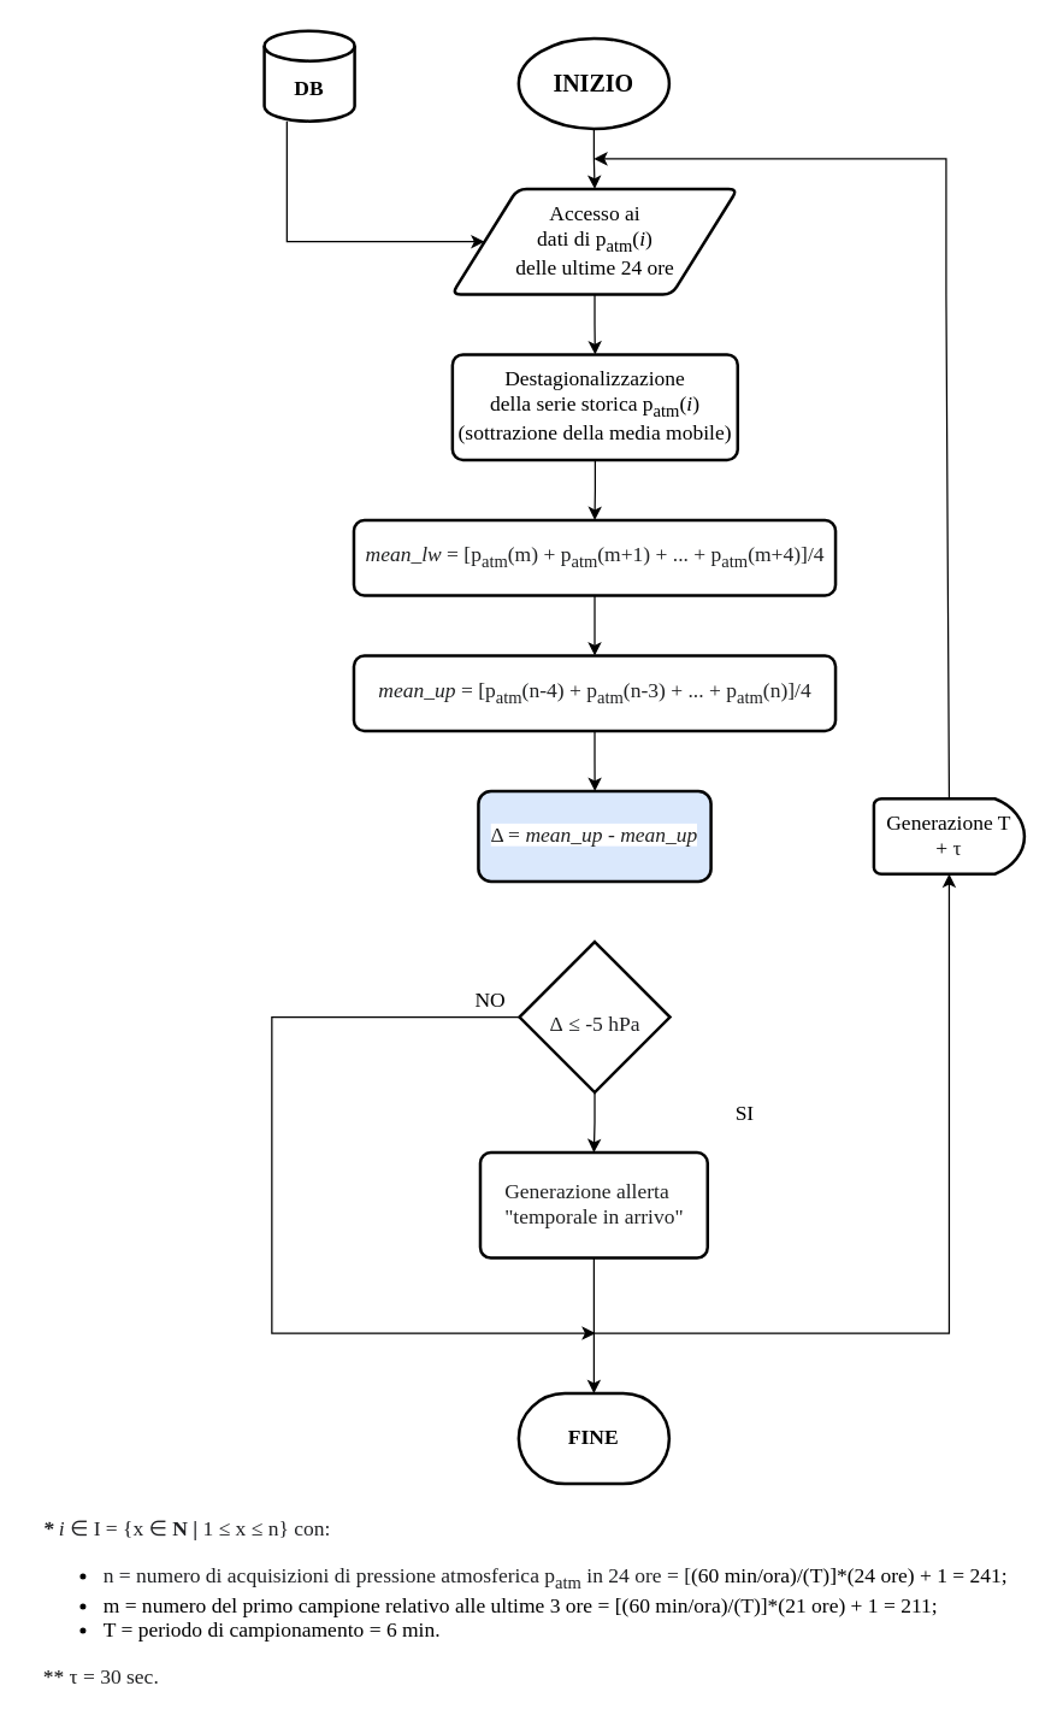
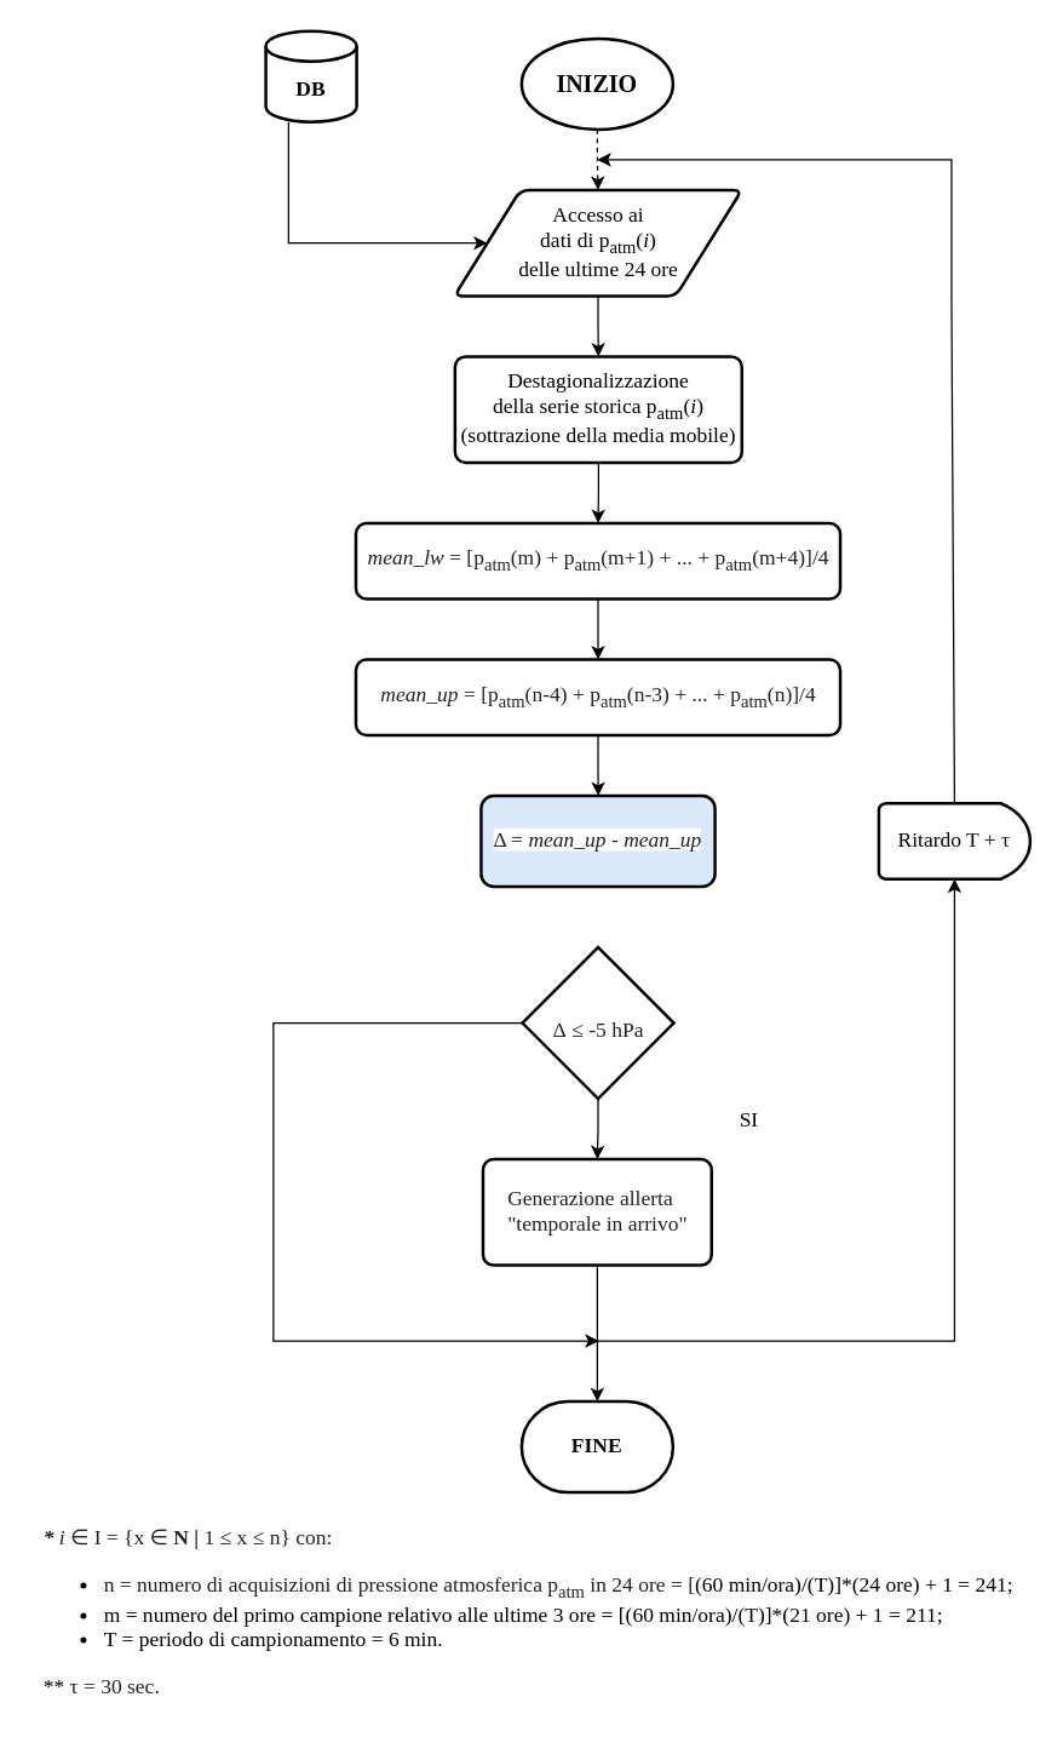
- <mxCell id="2" style="edgeStyle=orthogonalEdgeStyle;rounded=0;orthogonalLoop=1;jettySize=auto;html=1;entryX=0.5;entryY=0;entryDx=0;entryDy=0;fontFamily=Times New Roman;fontSize=14;" parent="1" source="3" target="7" edge="1"><mxGeometry relative="1" as="geometry" /></mxCell>
+ <mxCell id="2" style="edgeStyle=orthogonalEdgeStyle;rounded=0;orthogonalLoop=1;jettySize=auto;html=1;entryX=0.5;entryY=0;entryDx=0;entryDy=0;fontFamily=Times New Roman;fontSize=14;dashed=1;" parent="1" source="3" target="7" edge="1"><mxGeometry relative="1" as="geometry" /></mxCell>
- <mxCell id="18" value="Generazione T +&amp;nbsp;&lt;span style=&quot;color: rgb(32 , 33 , 34) ; text-align: justify ; background-color: rgb(255 , 255 , 255)&quot;&gt;τ&lt;/span&gt;" style="strokeWidth=2;html=1;shape=mxgraph.flowchart.delay;whiteSpace=wrap;fontFamily=Times New Roman;fontSize=14;" parent="1" vertex="1"><mxGeometry x="580" y="530" width="100" height="50" as="geometry" /></mxCell>
+ <mxCell id="18" value="Ritardo T +&amp;nbsp;&lt;span style=&quot;color: rgb(32 , 33 , 34) ; text-align: justify ; background-color: rgb(255 , 255 , 255)&quot;&gt;τ&lt;/span&gt;" style="strokeWidth=2;html=1;shape=mxgraph.flowchart.delay;whiteSpace=wrap;fontFamily=Times New Roman;fontSize=14;" parent="1" vertex="1"><mxGeometry x="580" y="530" width="100" height="50" as="geometry" /></mxCell>
- <mxCell id="17" value="NO" style="text;html=1;align=center;verticalAlign=middle;resizable=0;points=[];autosize=1;strokeColor=none;fillColor=none;fontSize=14;fontFamily=Times New Roman;" parent="1" vertex="1"><mxGeometry x="304.5" y="655" width="40" height="20" as="geometry" /></mxCell>
